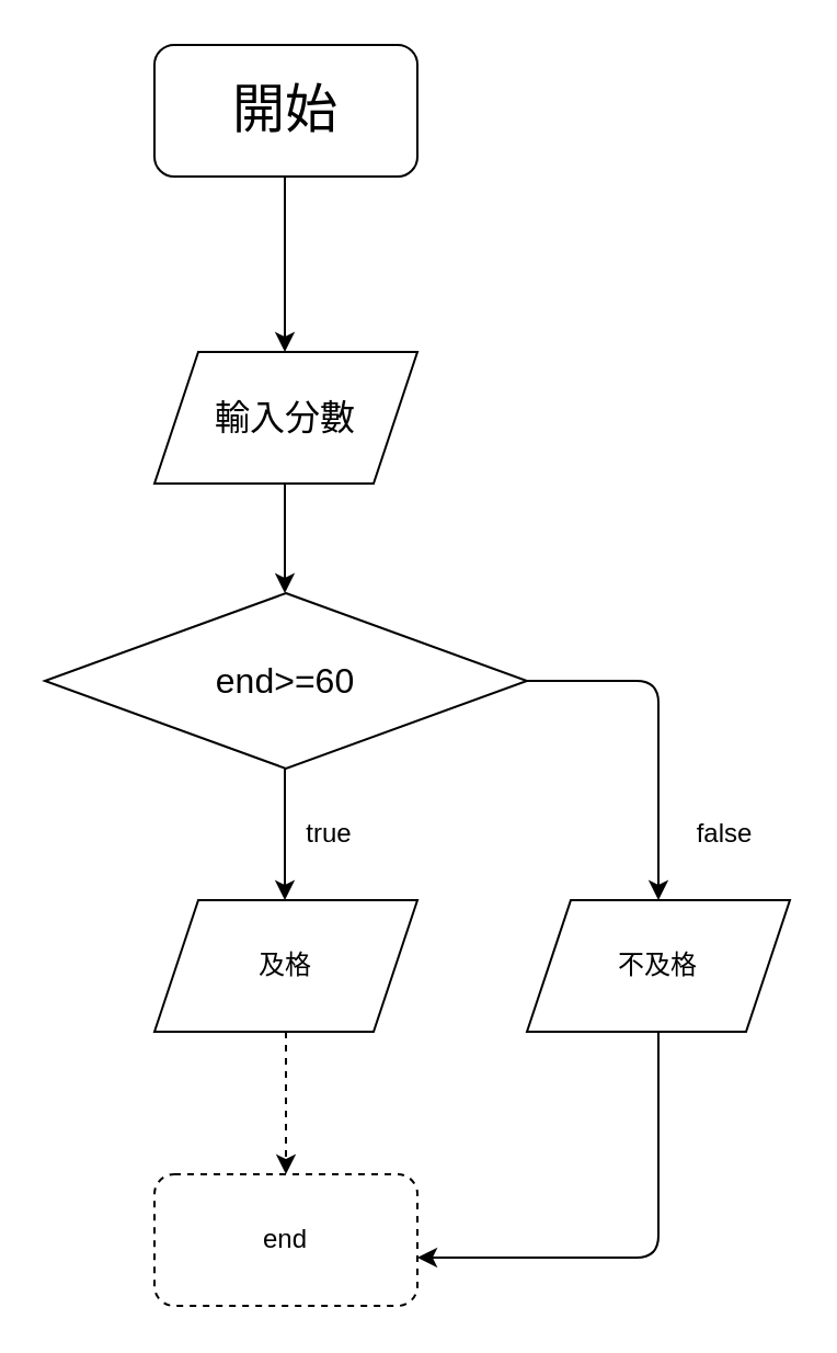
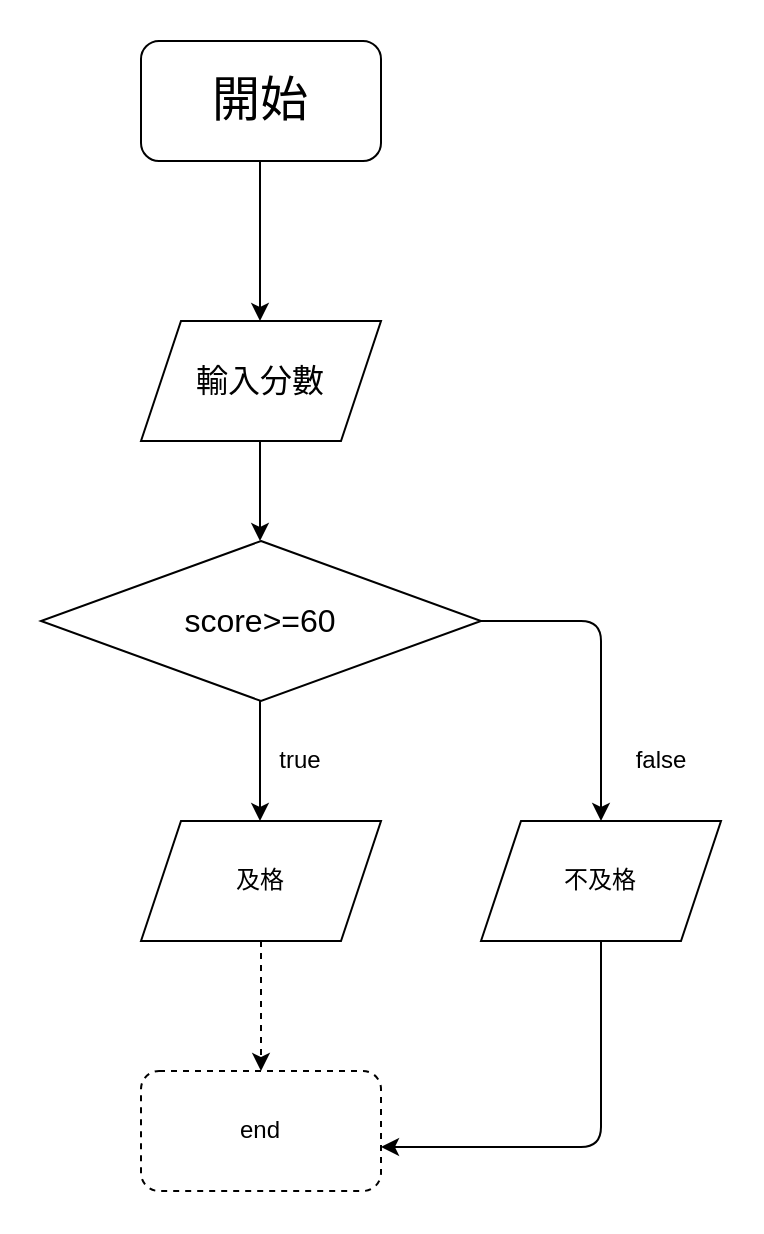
- <mxCell id="4" value="&lt;font size=&quot;3&quot;&gt;end&amp;gt;=60&lt;/font&gt;" style="rhombus;whiteSpace=wrap;html=1;" vertex="1" parent="1"><mxGeometry x="20" y="270" width="220" height="80" as="geometry" /></mxCell>
+ <mxCell id="4" value="&lt;font size=&quot;3&quot;&gt;score&amp;gt;=60&lt;/font&gt;" style="rhombus;whiteSpace=wrap;html=1;" vertex="1" parent="1"><mxGeometry x="20" y="270" width="220" height="80" as="geometry" /></mxCell>
